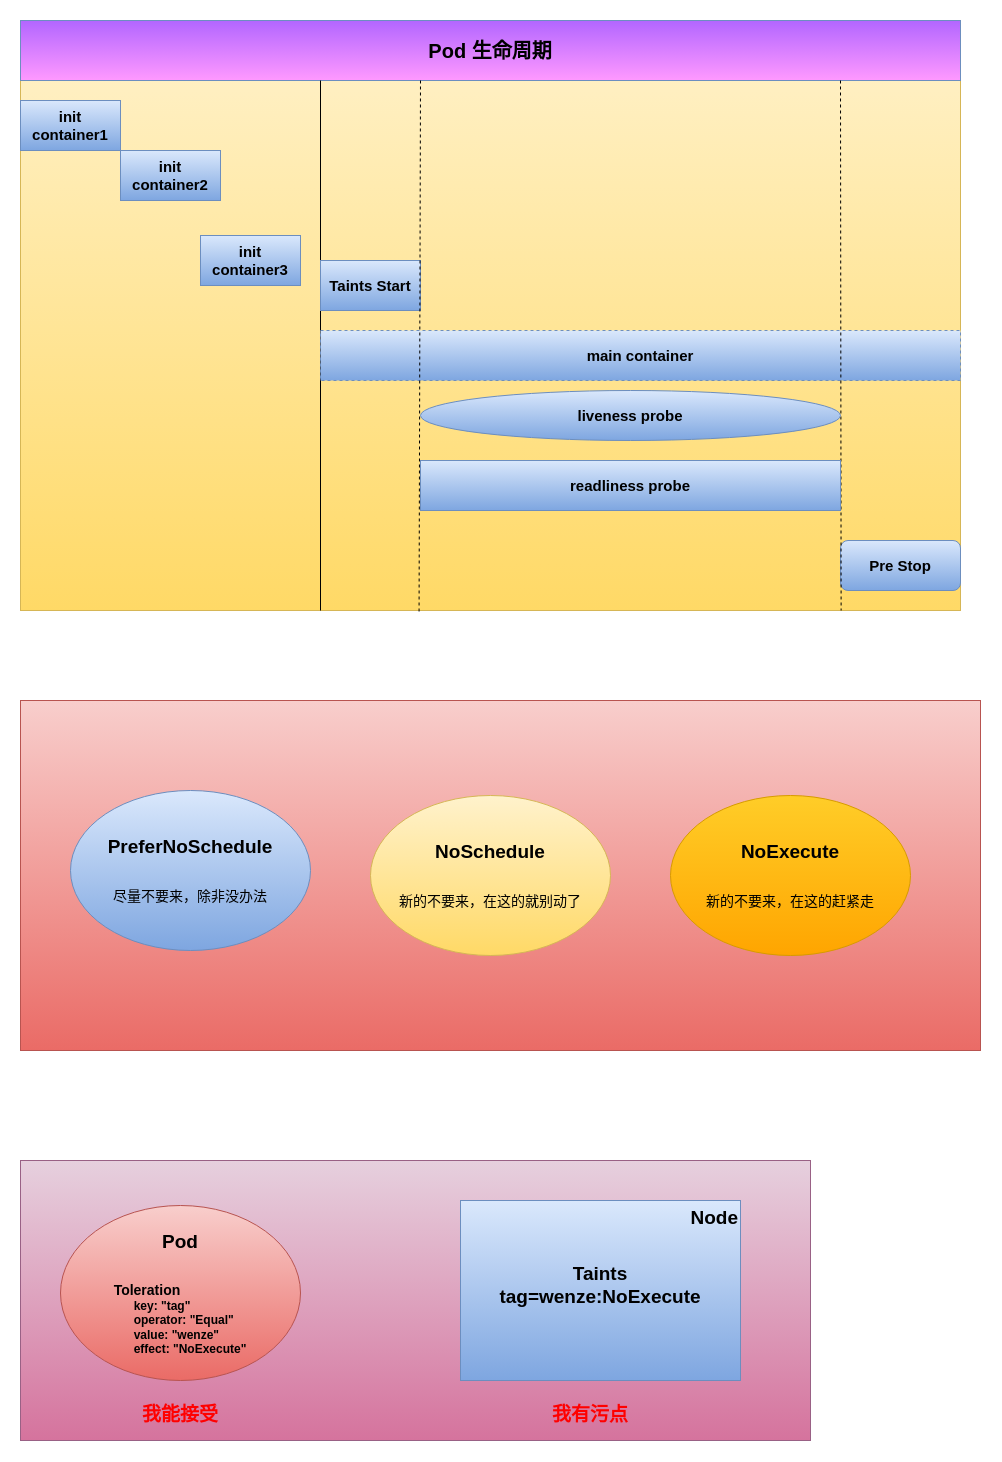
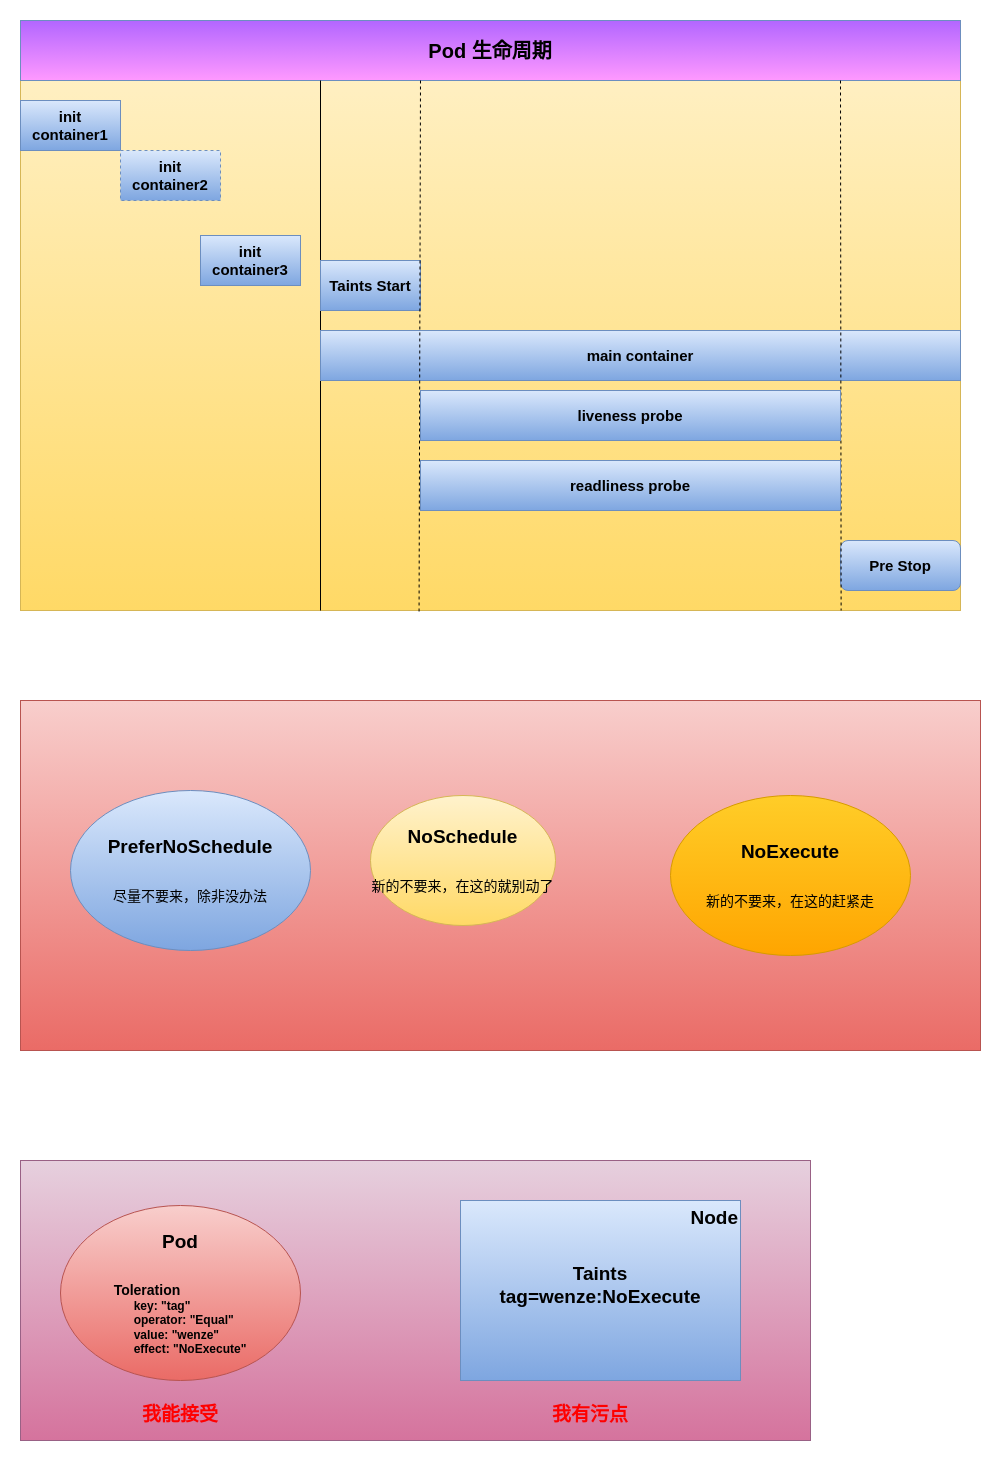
- <mxCell id="6" value="init&lt;br style=&quot;font-size: 15px;&quot;&gt;container2" style="rounded=0;whiteSpace=wrap;html=1;fontSize=15;fontStyle=1;fillColor=#dae8fc;gradientColor=#7ea6e0;strokeColor=#6c8ebf;" parent="1" vertex="1"><mxGeometry x="120" y="150" width="100" height="50" as="geometry" /></mxCell>
+ <mxCell id="6" value="init&lt;br style=&quot;font-size: 15px;&quot;&gt;container2" style="rounded=0;whiteSpace=wrap;html=1;fontSize=15;fontStyle=1;fillColor=#dae8fc;gradientColor=#7ea6e0;strokeColor=#6c8ebf;dashed=1;" parent="1" vertex="1"><mxGeometry x="120" y="150" width="100" height="50" as="geometry" /></mxCell>
- <mxCell id="11" value="main container" style="rounded=0;whiteSpace=wrap;html=1;fontSize=15;fontStyle=1;fillColor=#dae8fc;gradientColor=#7ea6e0;strokeColor=#6c8ebf;dashed=1;" parent="1" vertex="1"><mxGeometry x="320" y="330" width="640" height="50" as="geometry" /></mxCell>
+ <mxCell id="11" value="main container" style="rounded=0;whiteSpace=wrap;html=1;fontSize=15;fontStyle=1;fillColor=#dae8fc;gradientColor=#7ea6e0;strokeColor=#6c8ebf;" parent="1" vertex="1"><mxGeometry x="320" y="330" width="640" height="50" as="geometry" /></mxCell>
- <mxCell id="14" value="liveness probe" style="ellipse;whiteSpace=wrap;html=1;fontSize=15;fontStyle=1;fillColor=#dae8fc;gradientColor=#7ea6e0;strokeColor=#6c8ebf;" parent="1" vertex="1"><mxGeometry x="420" y="390" width="420" height="50" as="geometry" /></mxCell>
+ <mxCell id="14" value="liveness probe" style="rounded=0;whiteSpace=wrap;html=1;fontSize=15;fontStyle=1;fillColor=#dae8fc;gradientColor=#7ea6e0;strokeColor=#6c8ebf;" parent="1" vertex="1"><mxGeometry x="420" y="390" width="420" height="50" as="geometry" /></mxCell>
- <mxCell id="17" value="&lt;font style=&quot;&quot;&gt;&lt;b style=&quot;&quot;&gt;&lt;font style=&quot;font-size: 19px;&quot;&gt;NoSchedule&lt;/font&gt;&lt;/b&gt;&lt;br&gt;&lt;br&gt;&lt;br&gt;&lt;span style=&quot;font-size: 14px;&quot;&gt;新的不要来，在这的就别动了&lt;/span&gt;&lt;/font&gt;" style="ellipse;whiteSpace=wrap;html=1;fillColor=#fff2cc;gradientColor=#ffd966;strokeColor=#d6b656;" vertex="1" parent="1"><mxGeometry x="370" y="795" width="240" height="160" as="geometry" /></mxCell>
+ <mxCell id="17" value="&lt;font style=&quot;&quot;&gt;&lt;b style=&quot;&quot;&gt;&lt;font style=&quot;font-size: 19px;&quot;&gt;NoSchedule&lt;/font&gt;&lt;/b&gt;&lt;br&gt;&lt;br&gt;&lt;br&gt;&lt;span style=&quot;font-size: 14px;&quot;&gt;新的不要来，在这的就别动了&lt;/span&gt;&lt;/font&gt;" style="ellipse;whiteSpace=wrap;html=1;fillColor=#fff2cc;gradientColor=#ffd966;strokeColor=#d6b656;" vertex="1" parent="1"><mxGeometry x="370" y="795" width="185" height="130" as="geometry" /></mxCell>
